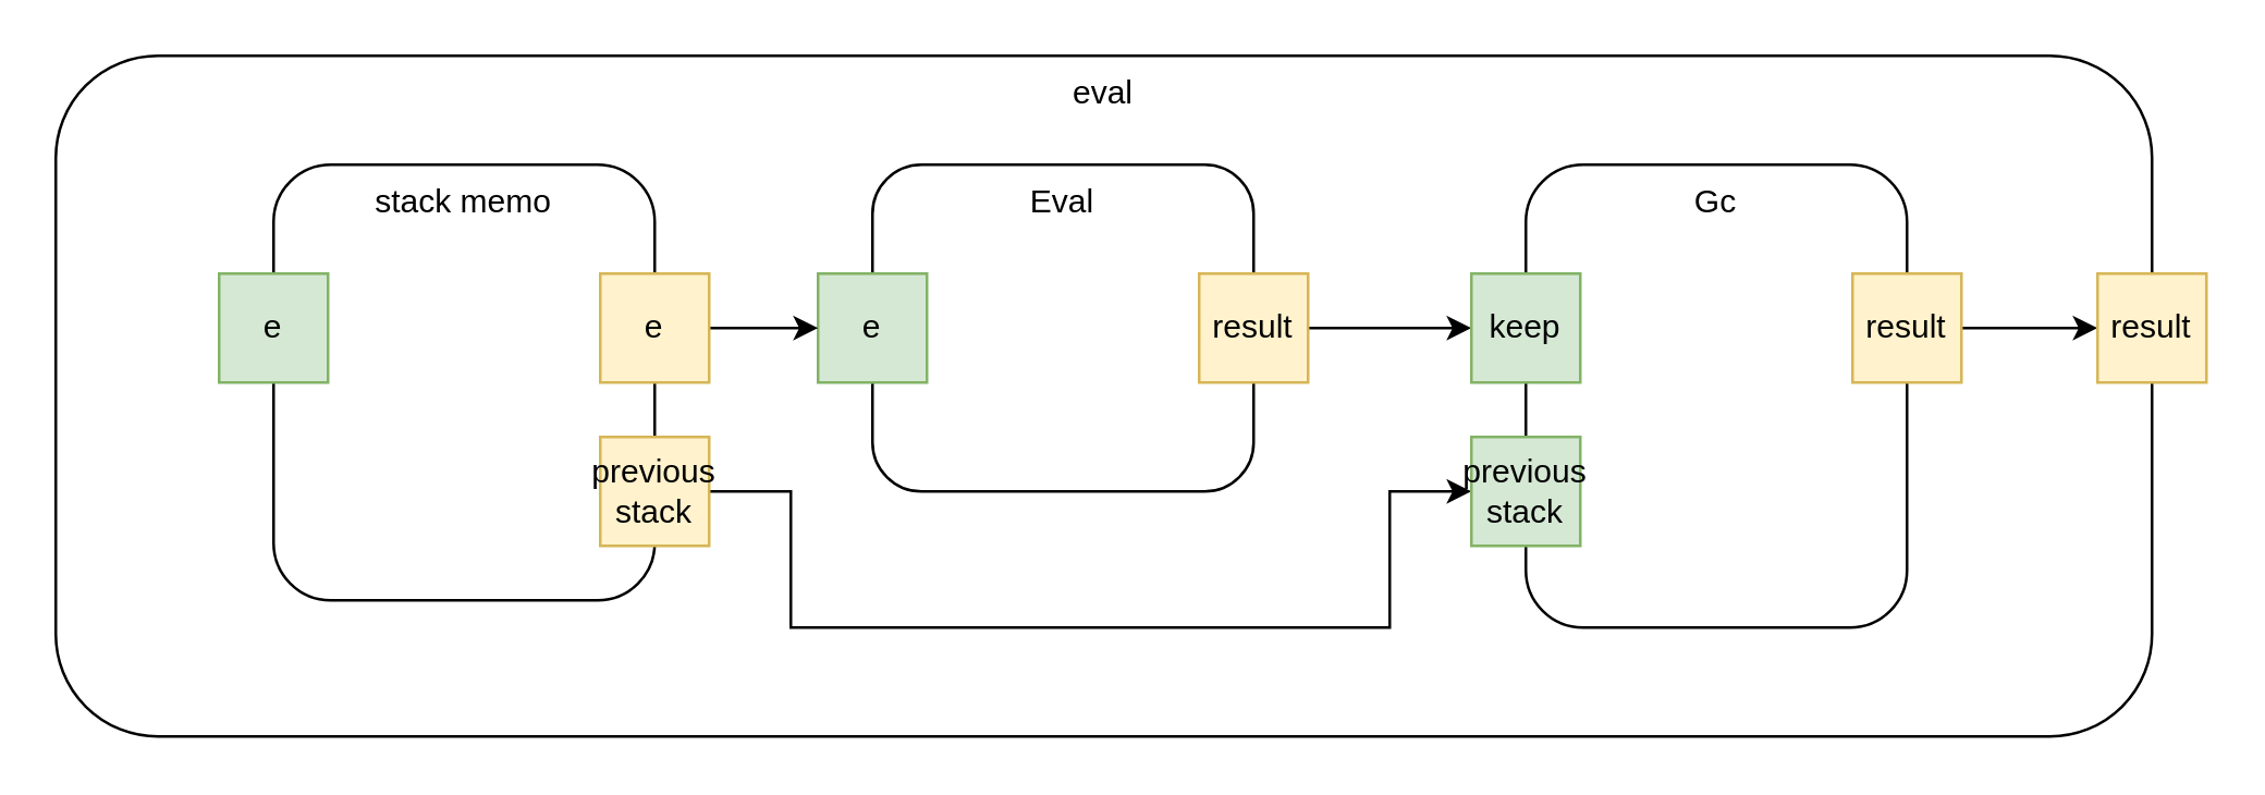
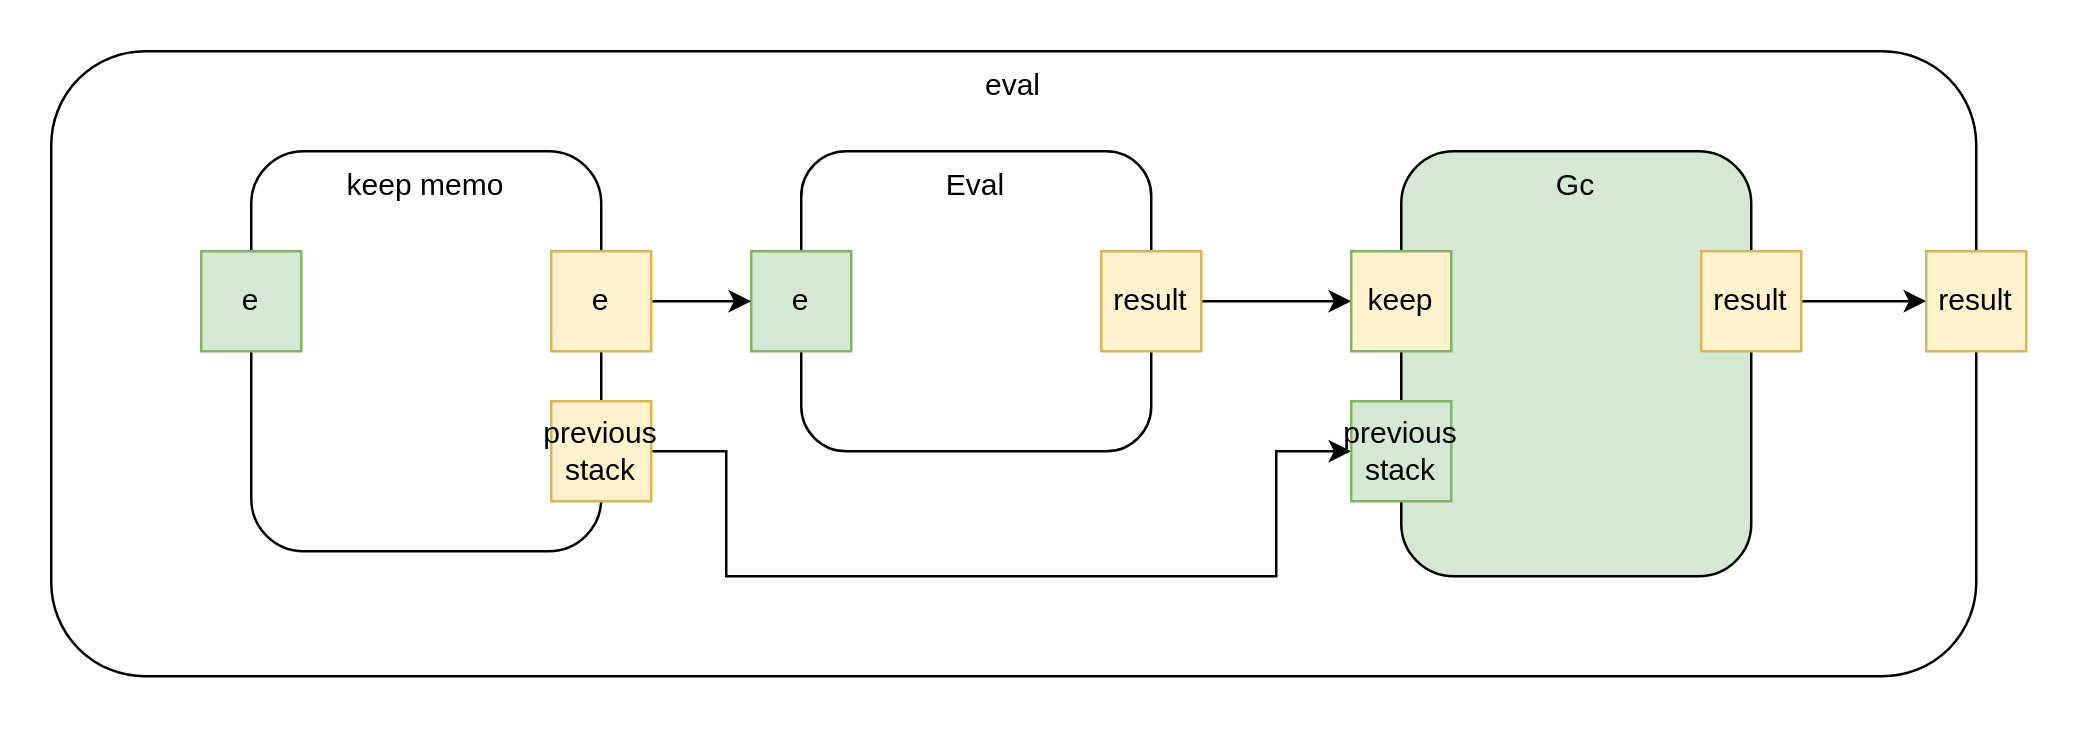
- <mxCell id="7" value="stack memo" style="rounded=1;whiteSpace=wrap;html=1;verticalAlign=top;" parent="1" vertex="1"><mxGeometry x="100" y="60" width="140" height="160" as="geometry" /></mxCell>
+ <mxCell id="7" value="keep memo" style="rounded=1;whiteSpace=wrap;html=1;verticalAlign=top;" parent="1" vertex="1"><mxGeometry x="100" y="60" width="140" height="160" as="geometry" /></mxCell>
- <mxCell id="14" value="keep" style="whiteSpace=wrap;html=1;aspect=fixed;fillColor=#d5e8d4;strokeColor=#82b366;" parent="1" vertex="1"><mxGeometry x="540" y="100" width="40" height="40" as="geometry" /></mxCell>
+ <mxCell id="14" value="keep" style="whiteSpace=wrap;html=1;aspect=fixed;fillColor=#fff2cc;strokeColor=#82b366;" parent="1" vertex="1"><mxGeometry x="540" y="100" width="40" height="40" as="geometry" /></mxCell>
- <mxCell id="13" value="Gc" style="rounded=1;whiteSpace=wrap;html=1;verticalAlign=top;" parent="1" vertex="1"><mxGeometry x="560" y="60" width="140" height="170" as="geometry" /></mxCell>
+ <mxCell id="13" value="Gc" style="rounded=1;whiteSpace=wrap;html=1;verticalAlign=top;fillColor=#d5e8d4;" parent="1" vertex="1"><mxGeometry x="560" y="60" width="140" height="170" as="geometry" /></mxCell>
